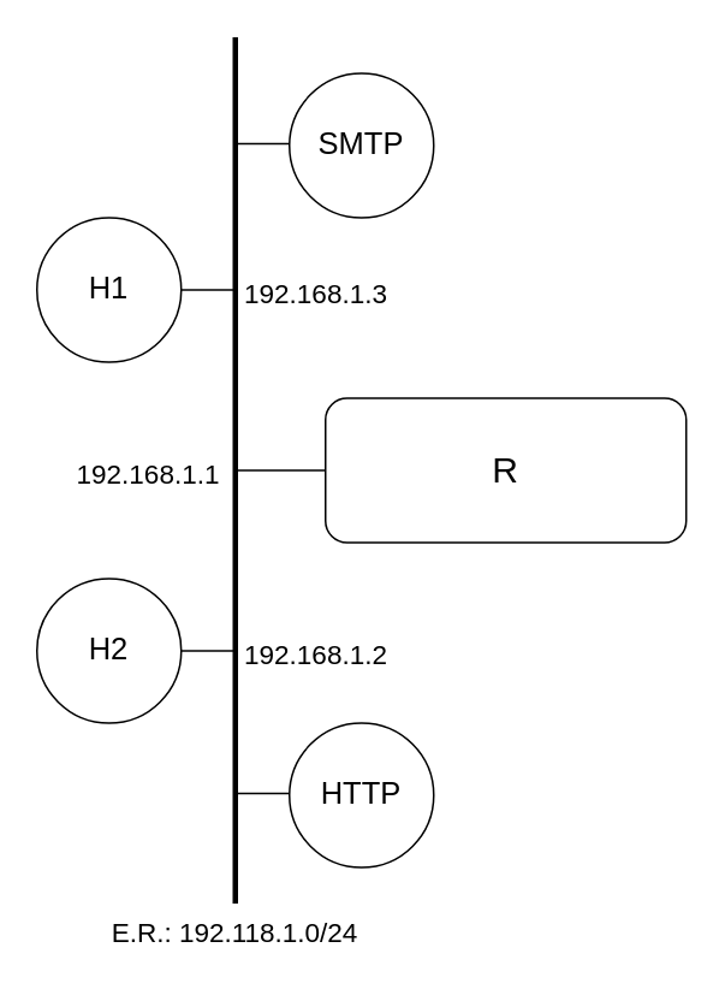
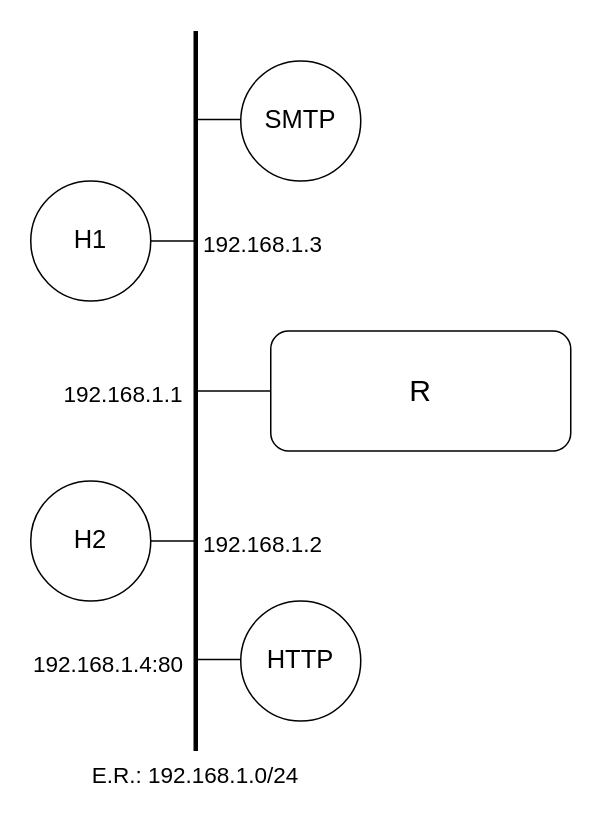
+ <mxCell id="17" value="&lt;font style=&quot;font-size: 15px;&quot;&gt;192.168.1.4:80&lt;br&gt;&lt;/font&gt;" style="text;html=1;strokeColor=none;fillColor=none;align=center;verticalAlign=middle;whiteSpace=wrap;rounded=0;fontSize=20;" vertex="1" parent="1"><mxGeometry x="32" y="425" width="80" height="30" as="geometry" /></mxCell>
- <mxCell id="12" value="&lt;font style=&quot;font-size: 15px;&quot;&gt;E.R.: 192.118.1.0/24&lt;br&gt;&lt;/font&gt;" style="text;html=1;strokeColor=none;fillColor=none;align=center;verticalAlign=middle;whiteSpace=wrap;rounded=0;fontSize=20;" vertex="1" parent="1"><mxGeometry x="60" y="499" width="140" height="30" as="geometry" /></mxCell>
+ <mxCell id="12" value="&lt;font style=&quot;font-size: 15px;&quot;&gt;E.R.: 192.168.1.0/24&lt;br&gt;&lt;/font&gt;" style="text;html=1;strokeColor=none;fillColor=none;align=center;verticalAlign=middle;whiteSpace=wrap;rounded=0;fontSize=20;" vertex="1" parent="1"><mxGeometry x="60" y="499" width="140" height="30" as="geometry" /></mxCell>
